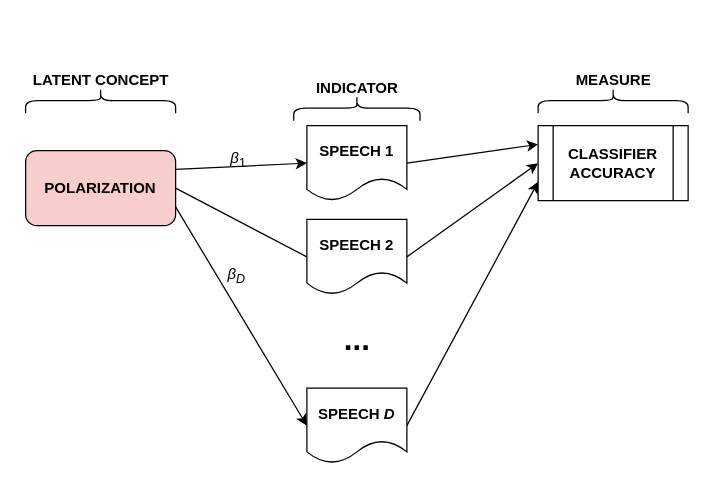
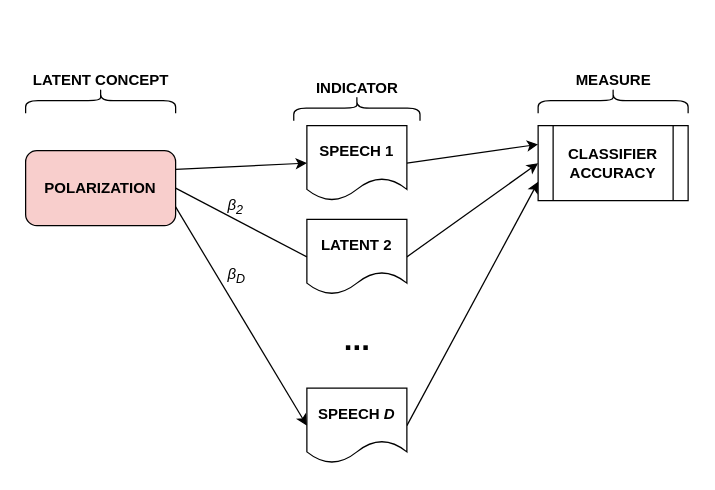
- <mxCell id="15" value="&lt;font style=&quot;font-size: 12px&quot;&gt;&lt;i style=&quot;font-size: 12px&quot;&gt;&lt;span style=&quot;font-size: 12px&quot;&gt;β&lt;/span&gt;&lt;/i&gt;&lt;/font&gt;&lt;sub&gt;1&lt;/sub&gt;" style="text;html=1;align=center;verticalAlign=middle;resizable=0;points=[];autosize=1;fontSize=12;" vertex="1" parent="12"><mxGeometry x="35" y="56.5" width="30" height="20" as="geometry" /></mxCell>
+ <mxCell id="22" value="&lt;i&gt;&lt;font style=&quot;font-size: 12px&quot;&gt;&lt;span style=&quot;font-size: 12px&quot;&gt;&lt;span style=&quot;font-size: 12px&quot;&gt;β&lt;/span&gt;&lt;/span&gt;&lt;/font&gt;&lt;sub&gt;2&lt;/sub&gt;&lt;/i&gt;" style="text;whiteSpace=wrap;html=1;fontSize=12;" vertex="1" parent="1"><mxGeometry x="180" y="150" width="40" height="30" as="geometry" /></mxCell>
- <mxCell id="8" value="&lt;b&gt;SPEECH 2&lt;br&gt;&lt;/b&gt;" style="shape=document;whiteSpace=wrap;html=1;boundedLbl=1;strokeColor=#000000;fillColor=#FFFFFF;" vertex="1" parent="1"><mxGeometry x="245" y="175" width="80" height="60" as="geometry" /></mxCell>
+ <mxCell id="8" value="&lt;b&gt;LATENT 2&lt;br&gt;&lt;/b&gt;" style="shape=document;whiteSpace=wrap;html=1;boundedLbl=1;strokeColor=#000000;fillColor=#FFFFFF;" vertex="1" parent="1"><mxGeometry x="245" y="175" width="80" height="60" as="geometry" /></mxCell>
